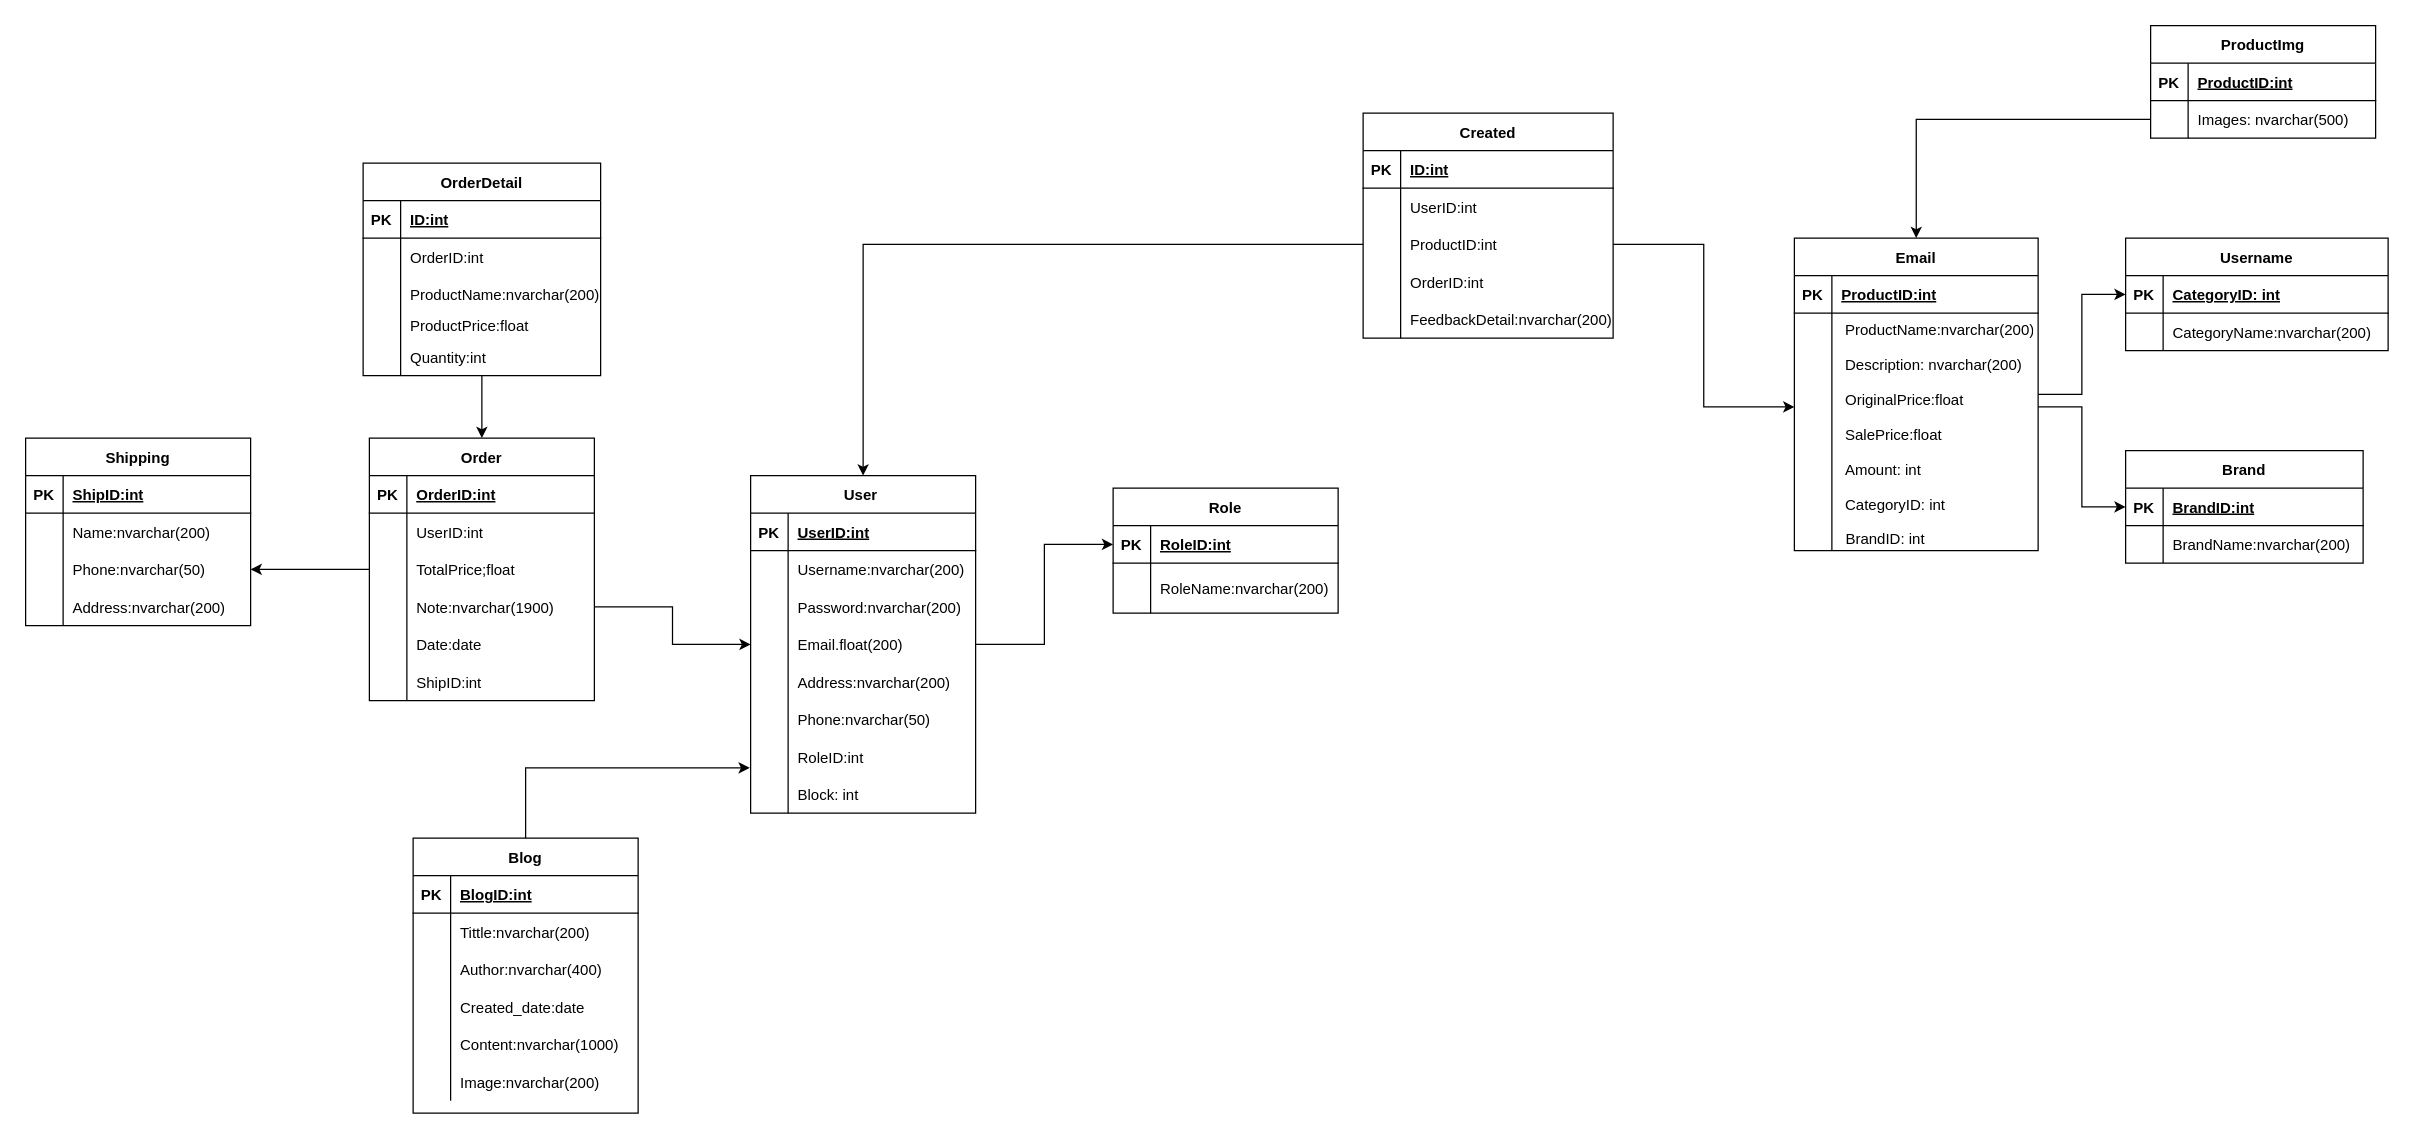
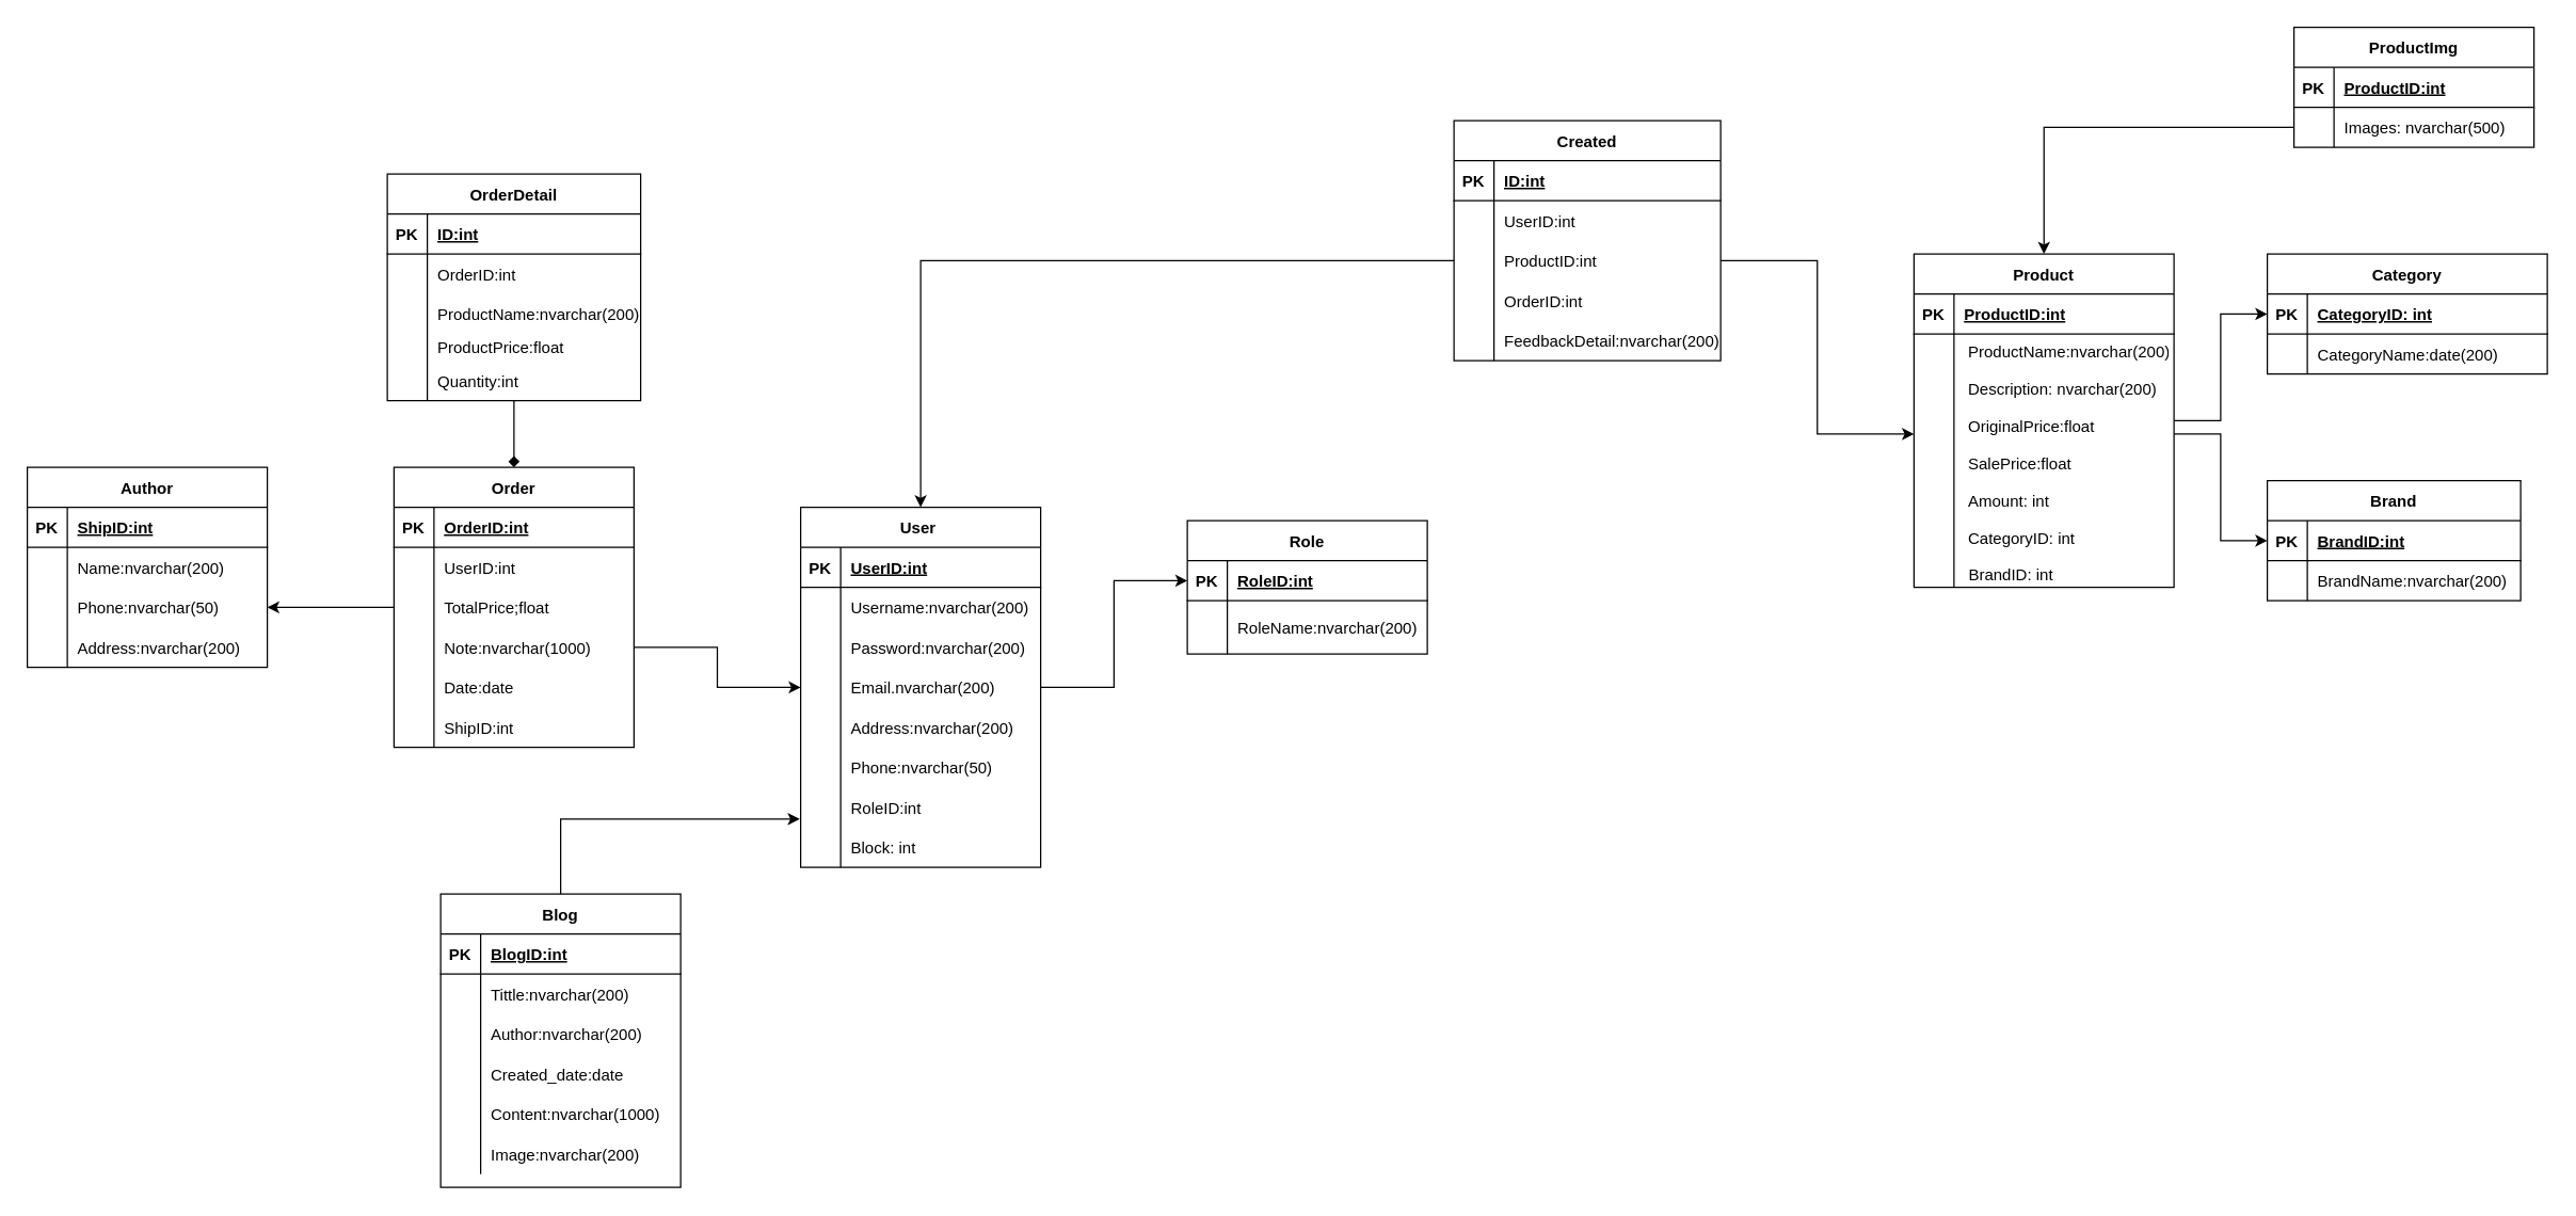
- <mxCell id="3" value="Email" style="shape=table;startSize=30;container=1;collapsible=1;childLayout=tableLayout;fixedRows=1;rowLines=0;fontStyle=1;align=center;resizeLast=1;" parent="1" vertex="1"><mxGeometry x="1435" y="190" width="195" height="250" as="geometry" /></mxCell>
+ <mxCell id="3" value="Product" style="shape=table;startSize=30;container=1;collapsible=1;childLayout=tableLayout;fixedRows=1;rowLines=0;fontStyle=1;align=center;resizeLast=1;" parent="1" vertex="1"><mxGeometry x="1435" y="190" width="195" height="250" as="geometry" /></mxCell>
- <mxCell id="17" value="Username" style="shape=table;startSize=30;container=1;collapsible=1;childLayout=tableLayout;fixedRows=1;rowLines=0;fontStyle=1;align=center;resizeLast=1;" parent="1" vertex="1"><mxGeometry x="1700" y="190" width="210" height="90" as="geometry" /></mxCell>
+ <mxCell id="17" value="Category" style="shape=table;startSize=30;container=1;collapsible=1;childLayout=tableLayout;fixedRows=1;rowLines=0;fontStyle=1;align=center;resizeLast=1;" parent="1" vertex="1"><mxGeometry x="1700" y="190" width="210" height="90" as="geometry" /></mxCell>
- <mxCell id="23" value="CategoryName:nvarchar(200)" style="shape=partialRectangle;connectable=0;fillColor=none;top=0;left=0;bottom=0;right=0;align=left;spacingLeft=6;overflow=hidden;" parent="21" vertex="1"><mxGeometry x="30" width="180" height="30" as="geometry"><mxRectangle width="180" height="30" as="alternateBounds" /></mxGeometry></mxCell>
+ <mxCell id="23" value="CategoryName:date(200)" style="shape=partialRectangle;connectable=0;fillColor=none;top=0;left=0;bottom=0;right=0;align=left;spacingLeft=6;overflow=hidden;" parent="21" vertex="1"><mxGeometry x="30" width="180" height="30" as="geometry"><mxRectangle width="180" height="30" as="alternateBounds" /></mxGeometry></mxCell>
- <mxCell id="102" style="edgeStyle=orthogonalEdgeStyle;rounded=0;orthogonalLoop=1;jettySize=auto;html=1;entryX=0.5;entryY=0;entryDx=0;entryDy=0;" parent="1" source="103" target="83" edge="1"><mxGeometry relative="1" as="geometry" /></mxCell>
+ <mxCell id="102" style="edgeStyle=orthogonalEdgeStyle;rounded=0;orthogonalLoop=1;jettySize=auto;html=1;entryX=0.5;entryY=0;entryDx=0;entryDy=0;endArrow=diamond;" parent="1" source="103" target="83" edge="1"><mxGeometry relative="1" as="geometry" /></mxCell>
- <mxCell id="70" value="Shipping" style="shape=table;startSize=30;container=1;collapsible=1;childLayout=tableLayout;fixedRows=1;rowLines=0;fontStyle=1;align=center;resizeLast=1;fontFamily=Helvetica;fontSize=12;fontColor=default;strokeColor=default;fillColor=none;" parent="1" vertex="1"><mxGeometry x="20" y="350" width="180" height="150" as="geometry" /></mxCell>
+ <mxCell id="70" value="Author" style="shape=table;startSize=30;container=1;collapsible=1;childLayout=tableLayout;fixedRows=1;rowLines=0;fontStyle=1;align=center;resizeLast=1;fontFamily=Helvetica;fontSize=12;fontColor=default;strokeColor=default;fillColor=none;" parent="1" vertex="1"><mxGeometry x="20" y="350" width="180" height="150" as="geometry" /></mxCell>
- <mxCell id="95" value="Note:nvarchar(1900)" style="shape=partialRectangle;connectable=0;fillColor=none;top=0;left=0;bottom=0;right=0;align=left;spacingLeft=6;overflow=hidden;fontFamily=Helvetica;fontSize=12;fontColor=default;startSize=0;strokeColor=default;" parent="93" vertex="1"><mxGeometry x="30" width="150" height="30" as="geometry"><mxRectangle width="150" height="30" as="alternateBounds" /></mxGeometry></mxCell>
+ <mxCell id="95" value="Note:nvarchar(1000)" style="shape=partialRectangle;connectable=0;fillColor=none;top=0;left=0;bottom=0;right=0;align=left;spacingLeft=6;overflow=hidden;fontFamily=Helvetica;fontSize=12;fontColor=default;startSize=0;strokeColor=default;" parent="93" vertex="1"><mxGeometry x="30" width="150" height="30" as="geometry"><mxRectangle width="150" height="30" as="alternateBounds" /></mxGeometry></mxCell>
- <mxCell id="50" value="Email.float(200)" style="shape=partialRectangle;connectable=0;fillColor=none;top=0;left=0;bottom=0;right=0;align=left;spacingLeft=6;overflow=hidden;fontFamily=Helvetica;fontSize=12;fontColor=default;startSize=0;strokeColor=default;" parent="48" vertex="1"><mxGeometry x="30" width="150" height="30" as="geometry"><mxRectangle width="150" height="30" as="alternateBounds" /></mxGeometry></mxCell>
+ <mxCell id="50" value="Email.nvarchar(200)" style="shape=partialRectangle;connectable=0;fillColor=none;top=0;left=0;bottom=0;right=0;align=left;spacingLeft=6;overflow=hidden;fontFamily=Helvetica;fontSize=12;fontColor=default;startSize=0;strokeColor=default;" parent="48" vertex="1"><mxGeometry x="30" width="150" height="30" as="geometry"><mxRectangle width="150" height="30" as="alternateBounds" /></mxGeometry></mxCell>
- <mxCell id="151" value="Author:nvarchar(400)" style="shape=partialRectangle;connectable=0;fillColor=none;top=0;left=0;bottom=0;right=0;align=left;spacingLeft=6;overflow=hidden;" vertex="1" parent="149"><mxGeometry x="30" width="150" height="30" as="geometry"><mxRectangle width="150" height="30" as="alternateBounds" /></mxGeometry></mxCell>
+ <mxCell id="151" value="Author:nvarchar(200)" style="shape=partialRectangle;connectable=0;fillColor=none;top=0;left=0;bottom=0;right=0;align=left;spacingLeft=6;overflow=hidden;" vertex="1" parent="149"><mxGeometry x="30" width="150" height="30" as="geometry"><mxRectangle width="150" height="30" as="alternateBounds" /></mxGeometry></mxCell>
